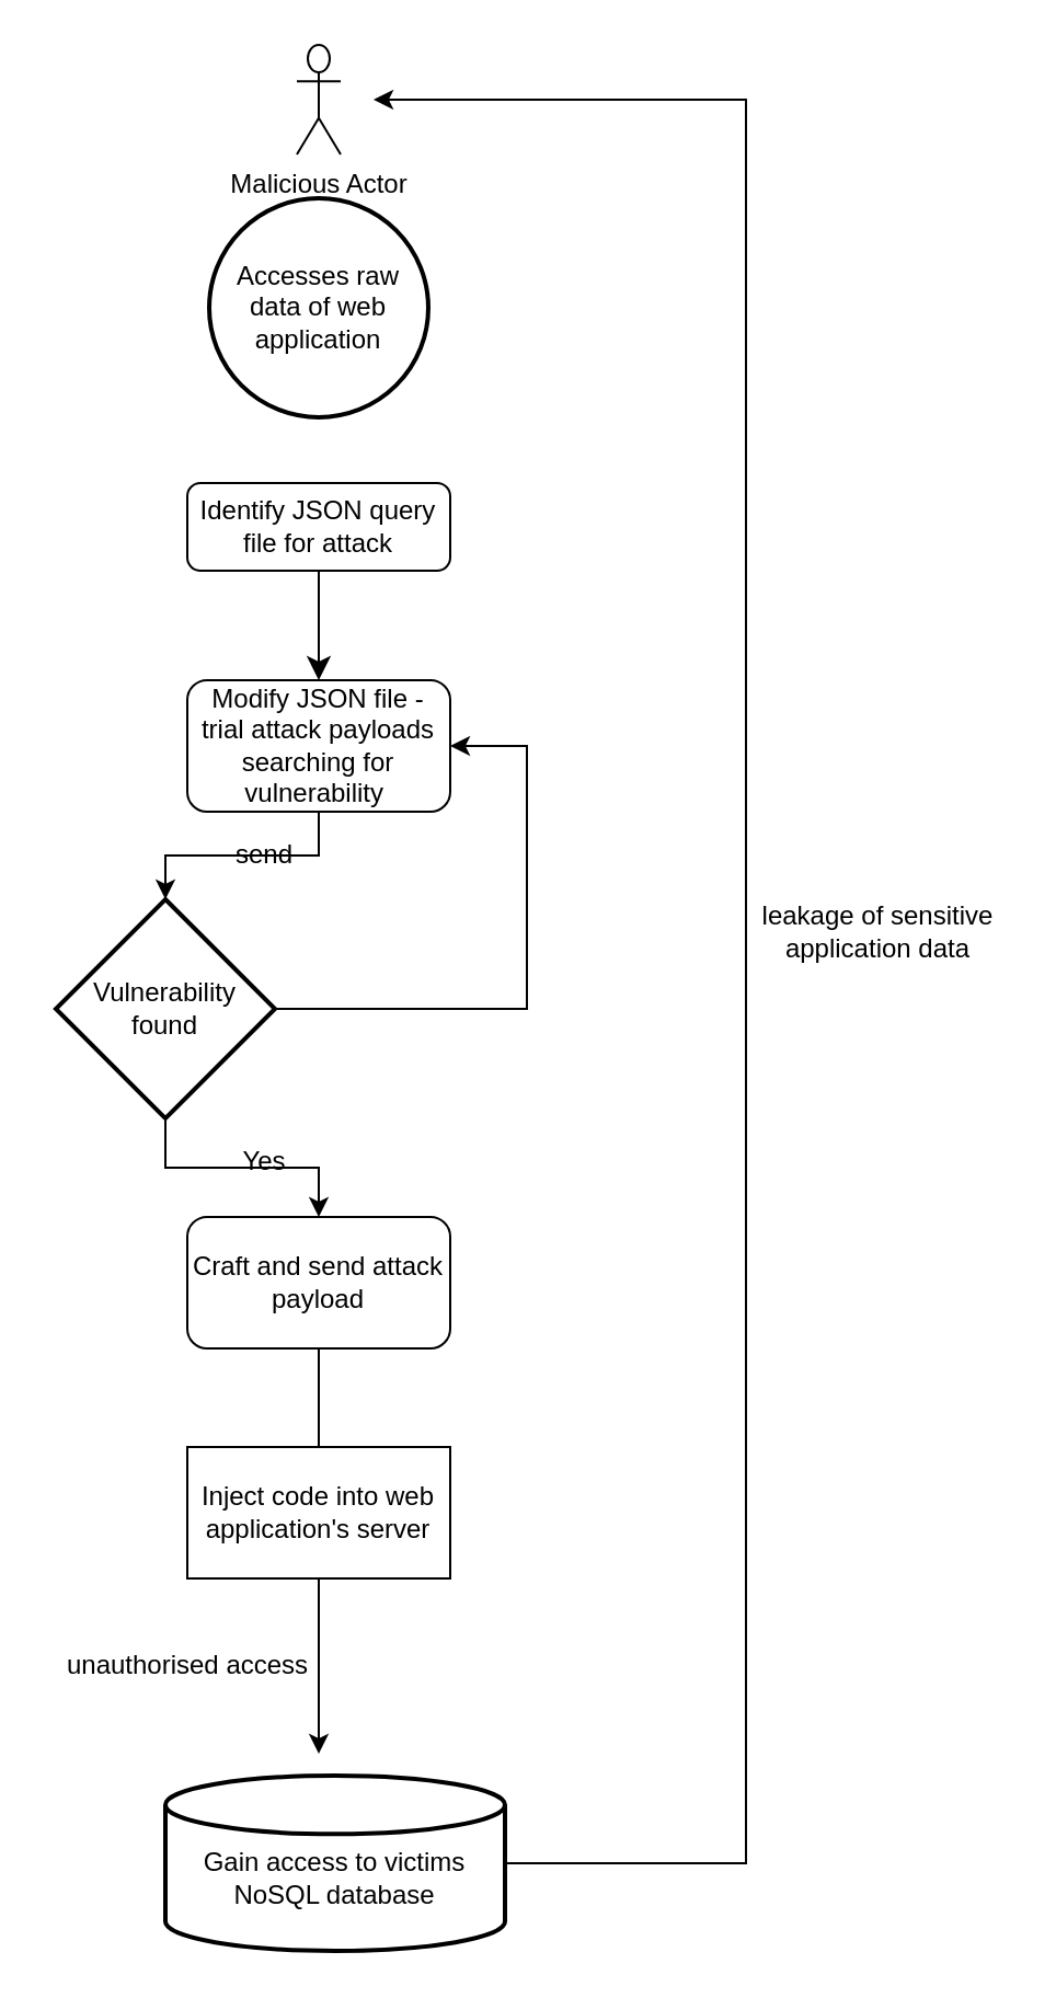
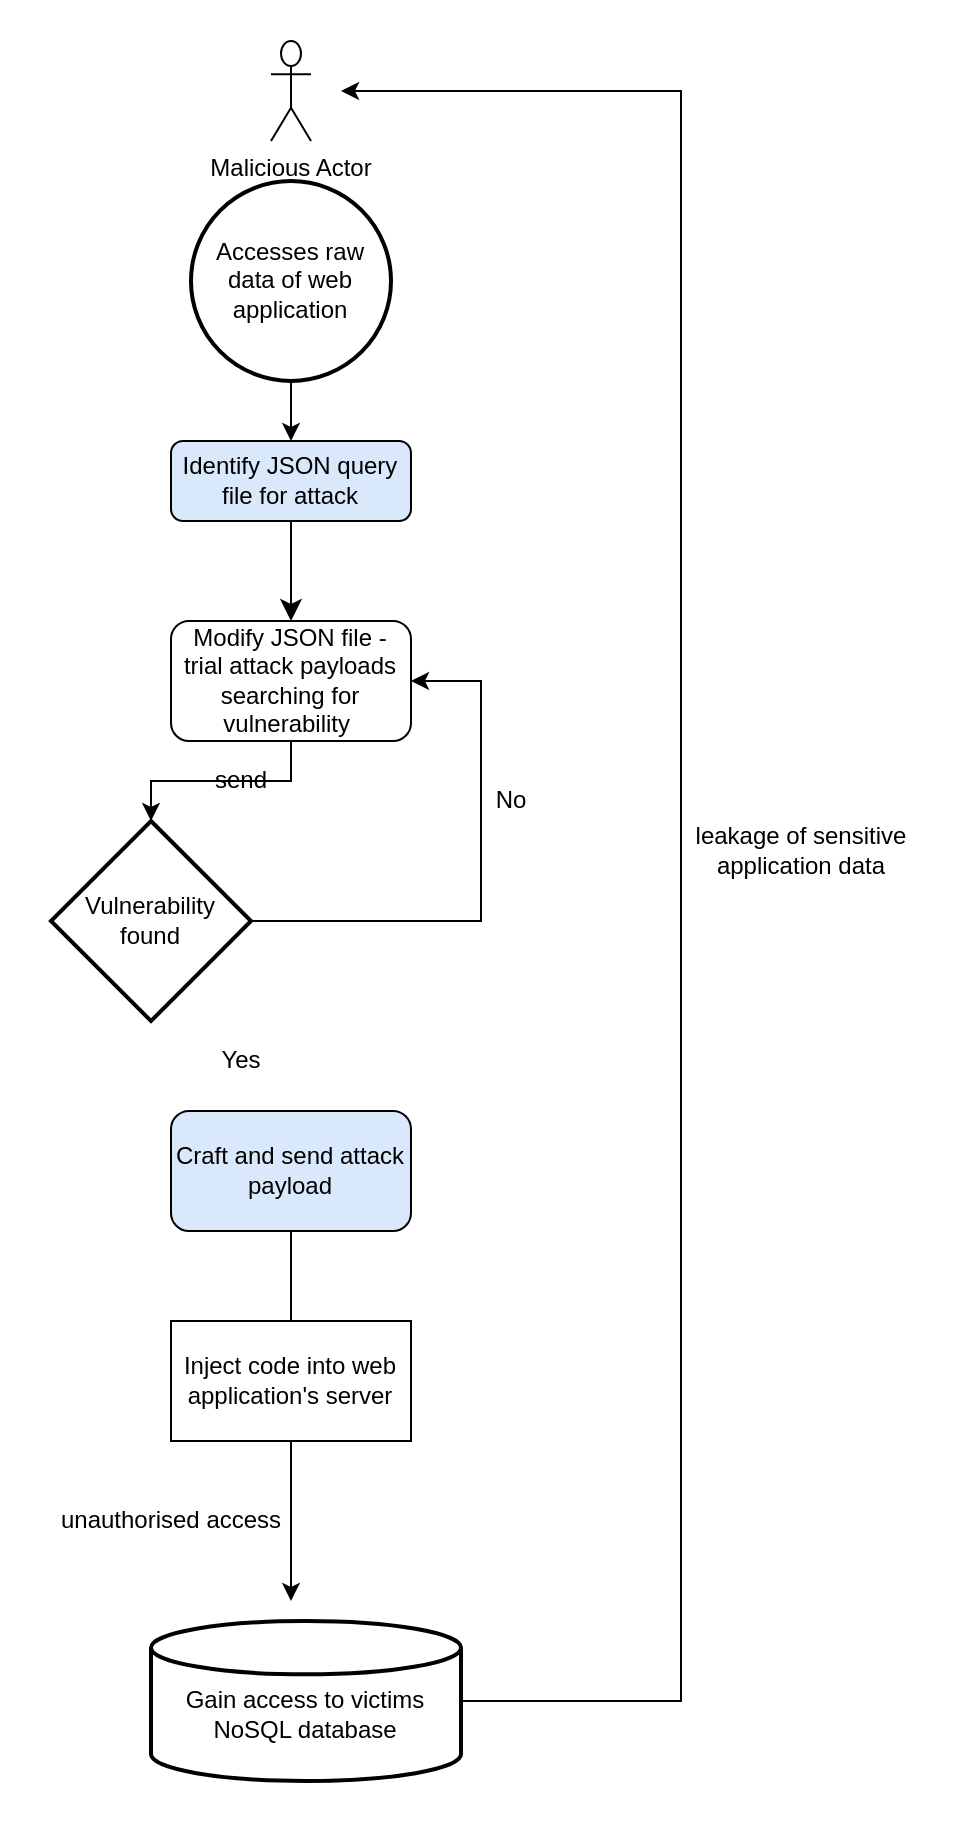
+ <mxCell id="16" style="edgeStyle=orthogonalEdgeStyle;rounded=0;orthogonalLoop=1;jettySize=auto;html=1;exitX=0.5;exitY=1;exitDx=0;exitDy=0;exitPerimeter=0;entryX=0.5;entryY=0;entryDx=0;entryDy=0;startArrow=none;startFill=0;endArrow=classic;endFill=1;" edge="1" parent="1" source="17" target="3"><mxGeometry relative="1" as="geometry" /></mxCell>
- <mxCell id="3" value="Identify JSON query file for attack" style="rounded=1;whiteSpace=wrap;html=1;fontSize=12;glass=0;strokeWidth=1;shadow=0;" parent="1" vertex="1"><mxGeometry x="85" y="220" width="120" height="40" as="geometry" /></mxCell>
+ <mxCell id="3" value="Identify JSON query file for attack" style="rounded=1;whiteSpace=wrap;html=1;fontSize=12;glass=0;strokeWidth=1;shadow=0;fillColor=#dae8fc;" parent="1" vertex="1"><mxGeometry x="85" y="220" width="120" height="40" as="geometry" /></mxCell>
+ <mxCell id="20" value="No" style="text;html=1;align=center;verticalAlign=middle;resizable=0;points=[];autosize=1;strokeColor=none;fillColor=none;" vertex="1" parent="1"><mxGeometry x="240" y="390" width="30" height="20" as="geometry" /></mxCell>
- <mxCell id="8" style="edgeStyle=orthogonalEdgeStyle;rounded=0;orthogonalLoop=1;jettySize=auto;html=1;exitX=0.5;exitY=1;exitDx=0;exitDy=0;exitPerimeter=0;entryX=0.5;entryY=0;entryDx=0;entryDy=0;" edge="1" parent="1" source="9" target="11"><mxGeometry relative="1" as="geometry" /></mxCell>
- <mxCell id="11" value="Craft and send attack payload" style="rounded=1;whiteSpace=wrap;html=1;" vertex="1" parent="1"><mxGeometry x="85" y="555" width="120" height="60" as="geometry" /></mxCell>
+ <mxCell id="11" value="Craft and send attack payload" style="rounded=1;whiteSpace=wrap;html=1;fillColor=#dae8fc;" vertex="1" parent="1"><mxGeometry x="85" y="555" width="120" height="60" as="geometry" /></mxCell>
